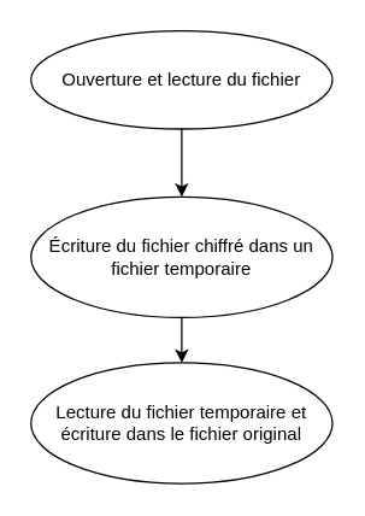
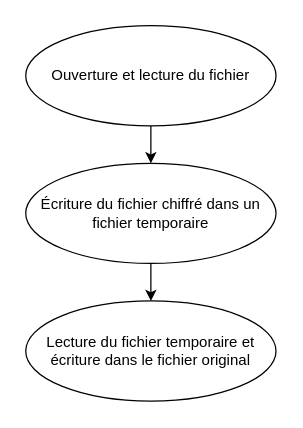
- <mxCell id="3" value="Ouverture et lecture du fichier" style="ellipse;whiteSpace=wrap;html=1;" vertex="1" parent="1"><mxGeometry x="20" y="20" width="200" height="65" as="geometry" /></mxCell>
+ <mxCell id="3" value="Ouverture et lecture du fichier" style="ellipse;whiteSpace=wrap;html=1;" vertex="1" parent="1"><mxGeometry x="20" y="20" width="200" height="80" as="geometry" /></mxCell>
